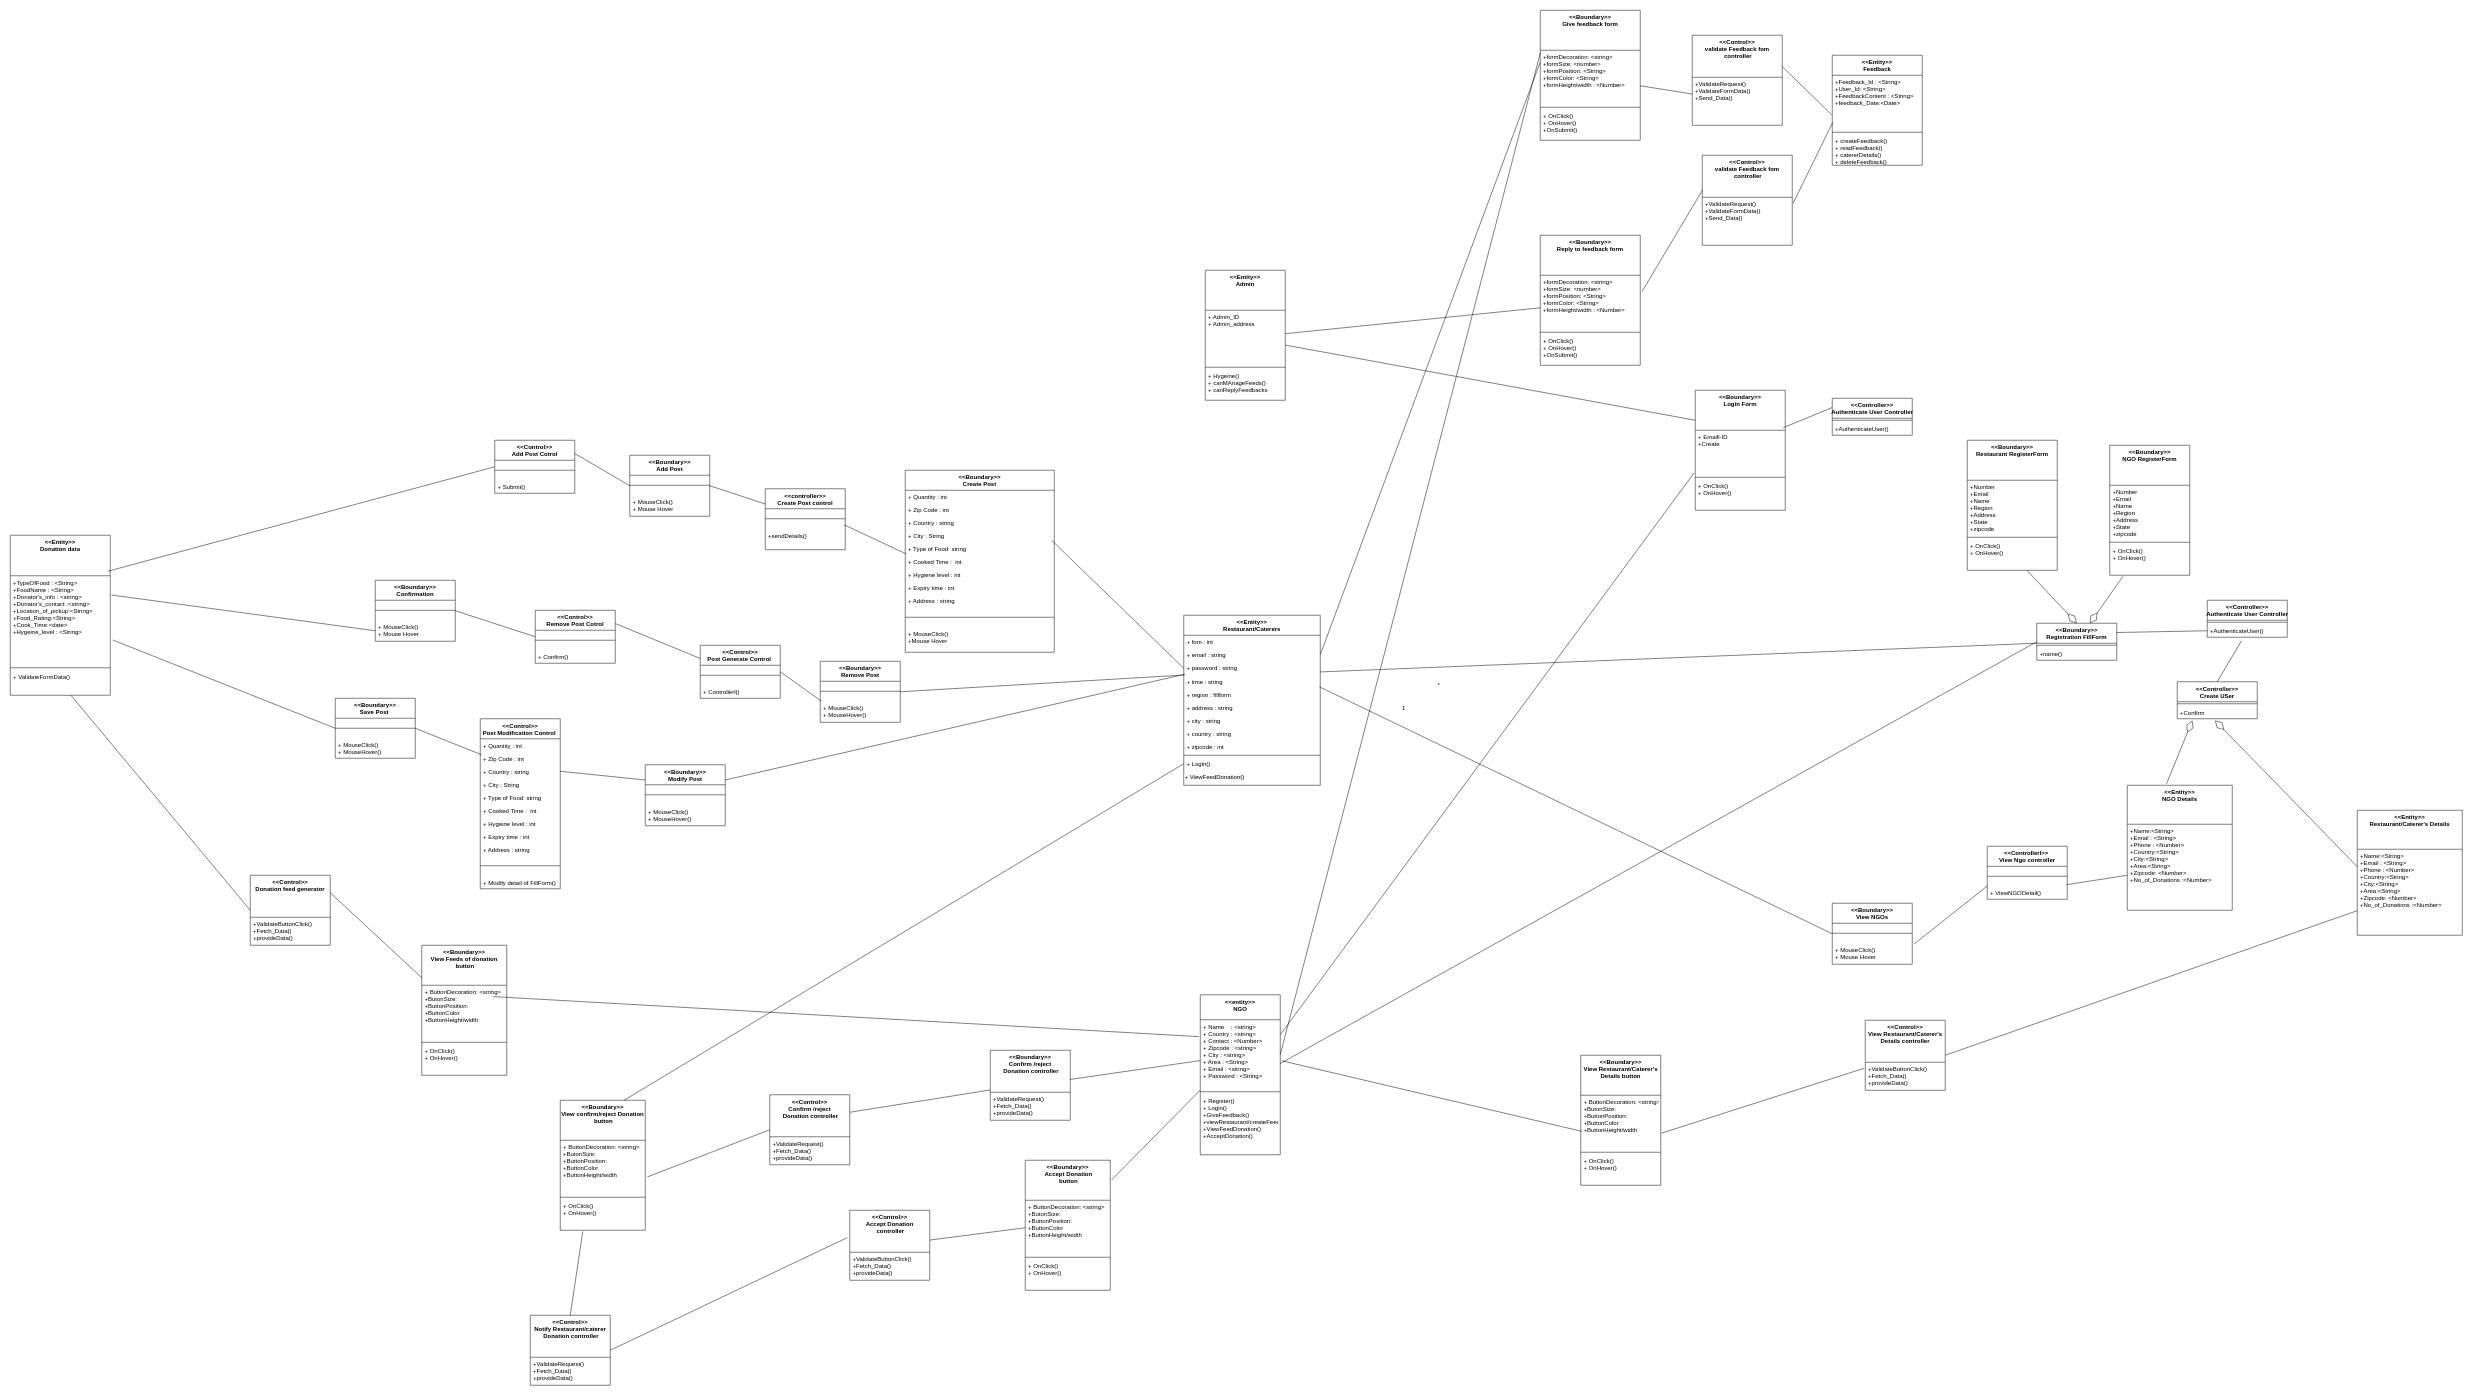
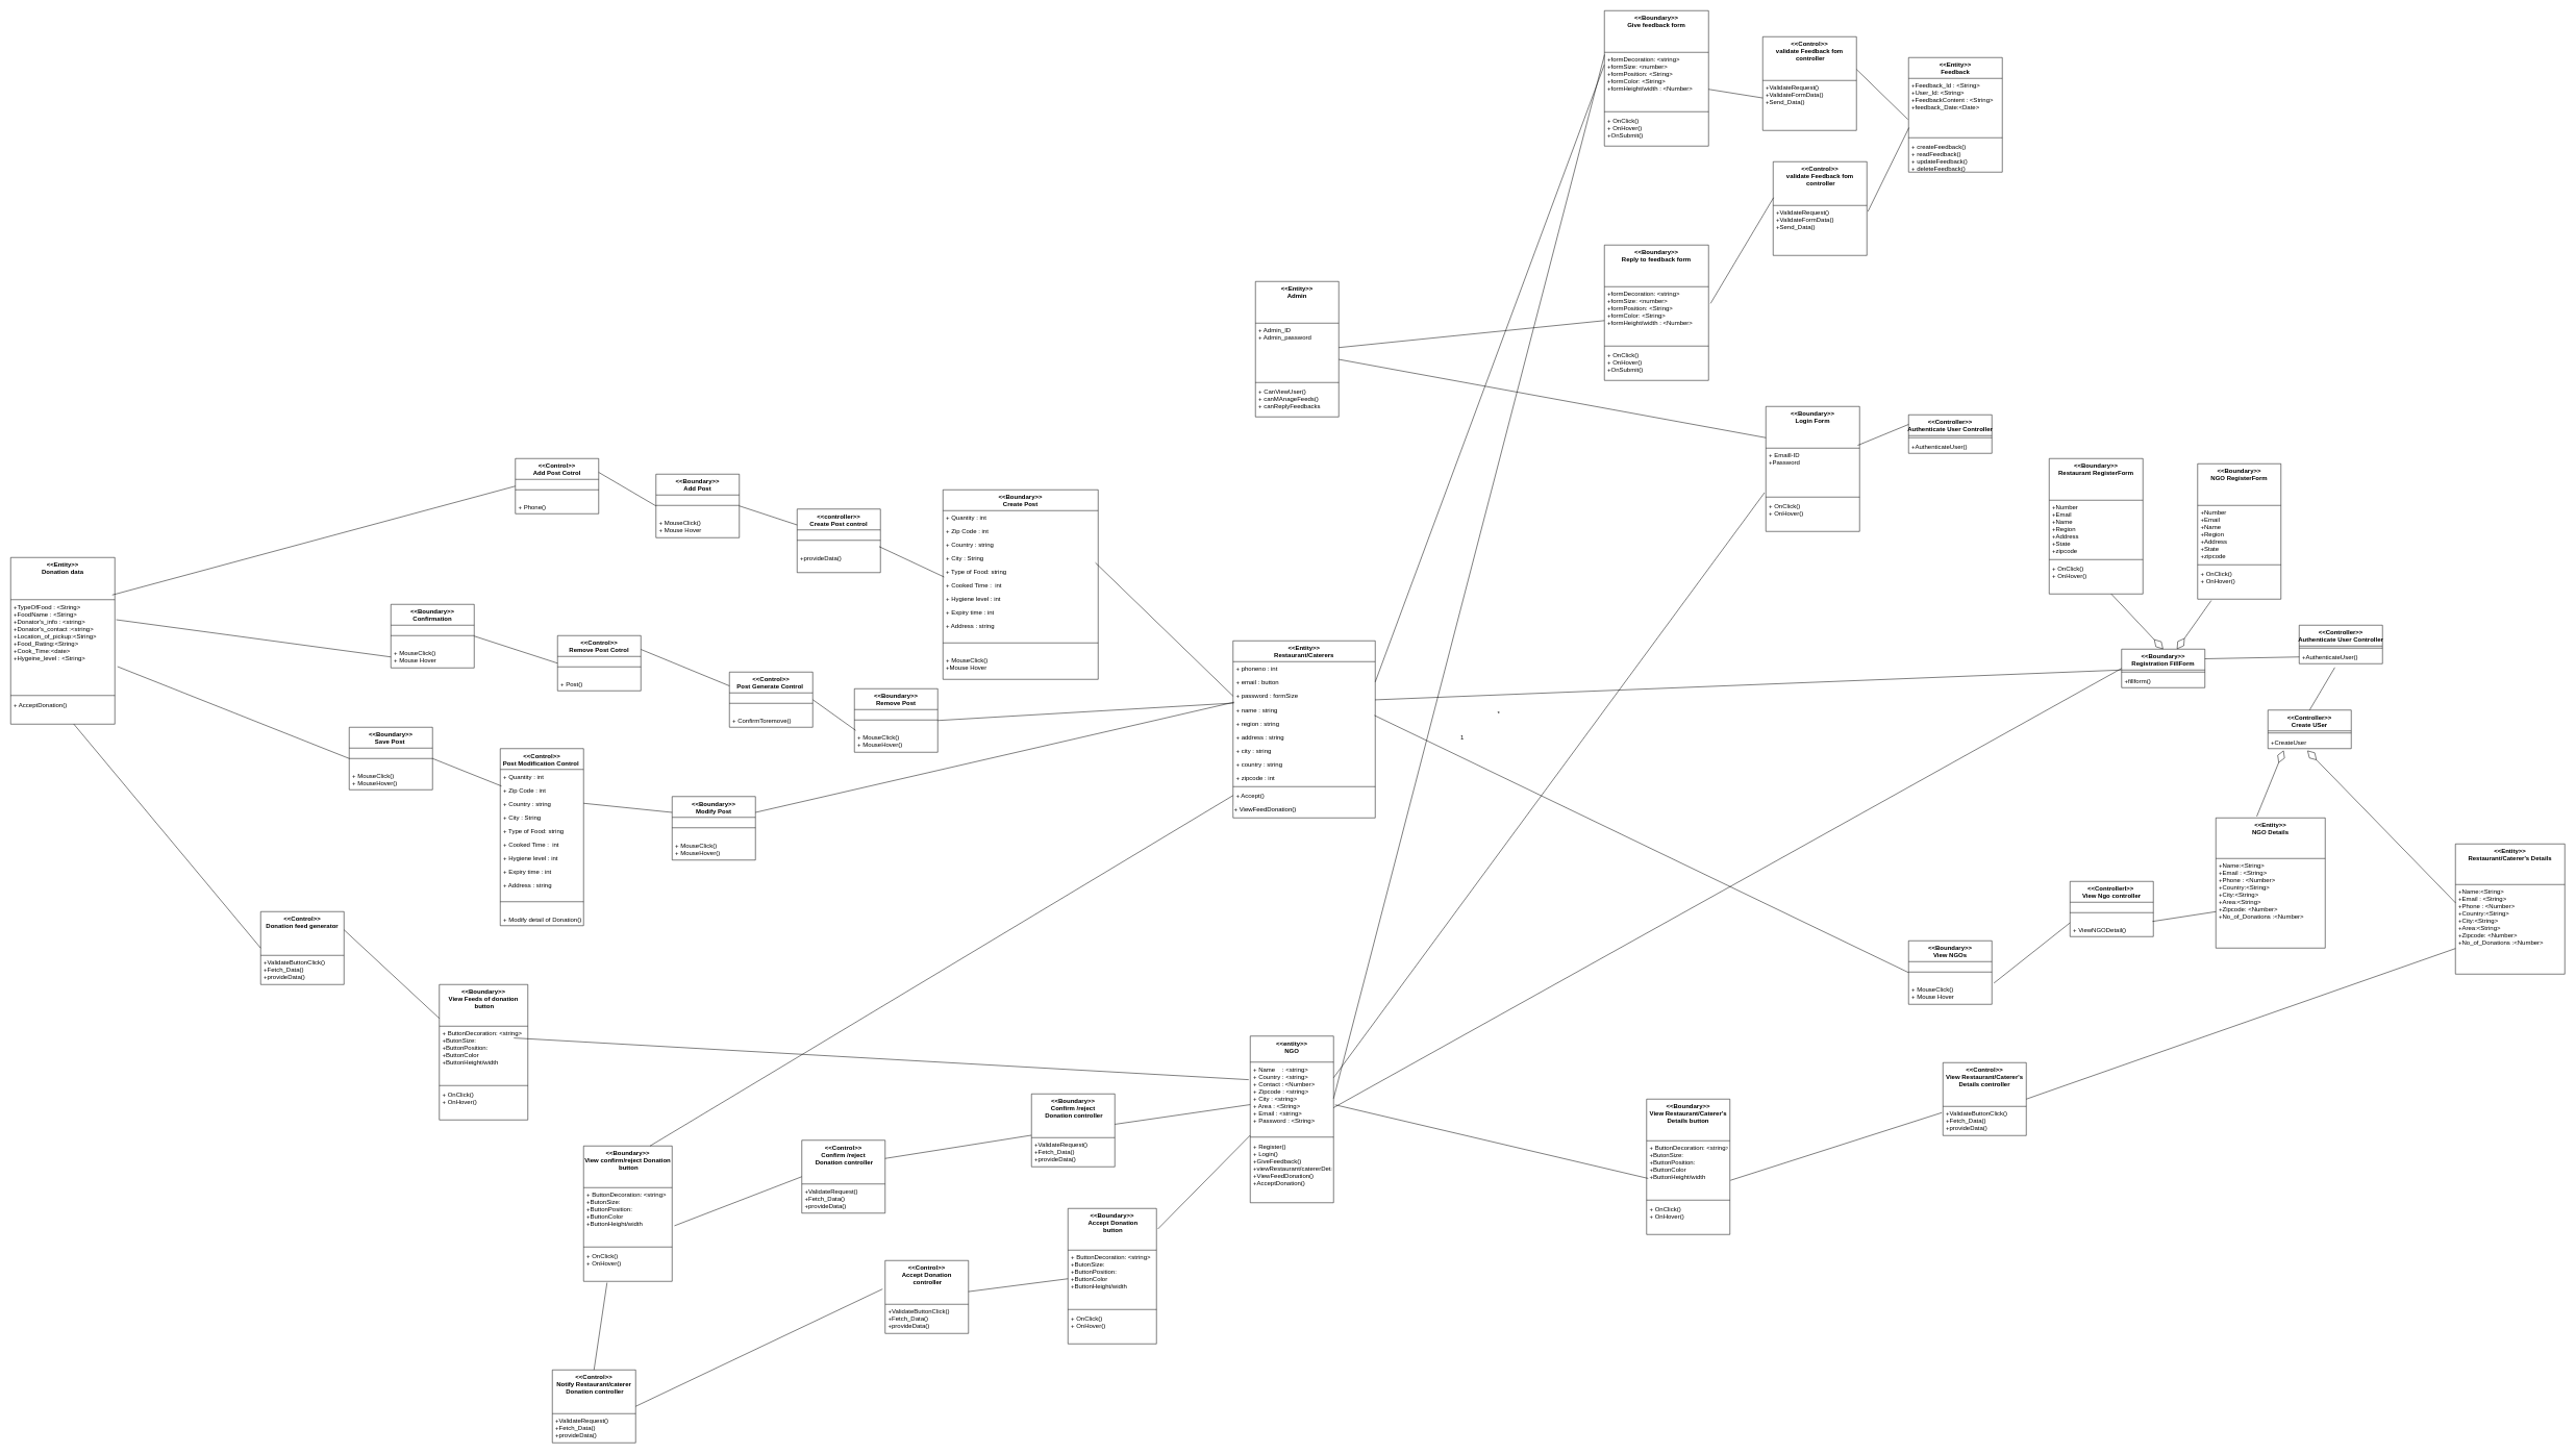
- <mxCell id="193" value="+ createFeedback()&#10;+ readFeedback()&#10;+ catererDetails()&#10;+ deleteFeedback()&#10;" style="text;strokeColor=none;fillColor=none;align=left;verticalAlign=top;spacingLeft=4;spacingRight=4;overflow=hidden;rotatable=0;points=[[0,0.5],[1,0.5]];portConstraint=eastwest;" vertex="1" parent="190"><mxGeometry y="158" width="180" height="62" as="geometry" /></mxCell>
+ <mxCell id="193" value="+ createFeedback()&#10;+ readFeedback()&#10;+ updateFeedback()&#10;+ deleteFeedback()&#10;" style="text;strokeColor=none;fillColor=none;align=left;verticalAlign=top;spacingLeft=4;spacingRight=4;overflow=hidden;rotatable=0;points=[[0,0.5],[1,0.5]];portConstraint=eastwest;" vertex="1" parent="190"><mxGeometry y="158" width="180" height="62" as="geometry" /></mxCell>
- <mxCell id="187" value="+ Admin_ID&#10;+ Admin_address&#10;" style="text;strokeColor=none;fillColor=none;align=left;verticalAlign=top;spacingLeft=4;spacingRight=4;overflow=hidden;rotatable=0;points=[[0,0.5],[1,0.5]];portConstraint=eastwest;" vertex="1" parent="186"><mxGeometry y="80" width="160" height="110" as="geometry" /></mxCell>
+ <mxCell id="187" value="+ Admin_ID&#10;+ Admin_password&#10;" style="text;strokeColor=none;fillColor=none;align=left;verticalAlign=top;spacingLeft=4;spacingRight=4;overflow=hidden;rotatable=0;points=[[0,0.5],[1,0.5]];portConstraint=eastwest;" vertex="1" parent="186"><mxGeometry y="80" width="160" height="110" as="geometry" /></mxCell>
- <mxCell id="189" value="+ Hygeine()&#10;+ canMAnageFeeds()&#10;+ canReplyFeedbacks" style="text;strokeColor=none;fillColor=none;align=left;verticalAlign=top;spacingLeft=4;spacingRight=4;overflow=hidden;rotatable=0;points=[[0,0.5],[1,0.5]];portConstraint=eastwest;" vertex="1" parent="186"><mxGeometry y="198" width="160" height="62" as="geometry" /></mxCell>
+ <mxCell id="189" value="+ CanViewUser()&#10;+ canMAnageFeeds()&#10;+ canReplyFeedbacks" style="text;strokeColor=none;fillColor=none;align=left;verticalAlign=top;spacingLeft=4;spacingRight=4;overflow=hidden;rotatable=0;points=[[0,0.5],[1,0.5]];portConstraint=eastwest;" vertex="1" parent="186"><mxGeometry y="198" width="160" height="62" as="geometry" /></mxCell>
- <mxCell id="214" value="+ Emaill-ID&#10;+Create" style="text;strokeColor=none;fillColor=none;align=left;verticalAlign=top;spacingLeft=4;spacingRight=4;overflow=hidden;rotatable=0;points=[[0,0.5],[1,0.5]];portConstraint=eastwest;" vertex="1" parent="213"><mxGeometry y="80" width="180" height="90" as="geometry" /></mxCell>
+ <mxCell id="214" value="+ Emaill-ID&#10;+Password" style="text;strokeColor=none;fillColor=none;align=left;verticalAlign=top;spacingLeft=4;spacingRight=4;overflow=hidden;rotatable=0;points=[[0,0.5],[1,0.5]];portConstraint=eastwest;" vertex="1" parent="213"><mxGeometry y="80" width="180" height="90" as="geometry" /></mxCell>
- <mxCell id="72" value="+ Submit()" style="text;strokeColor=none;fillColor=none;align=left;verticalAlign=top;spacingLeft=4;spacingRight=4;overflow=hidden;rotatable=0;points=[[0,0.5],[1,0.5]];portConstraint=eastwest;" vertex="1" parent="68"><mxGeometry y="80" width="160" height="26" as="geometry" /></mxCell>
+ <mxCell id="72" value="+ Phone()" style="text;strokeColor=none;fillColor=none;align=left;verticalAlign=top;spacingLeft=4;spacingRight=4;overflow=hidden;rotatable=0;points=[[0,0.5],[1,0.5]];portConstraint=eastwest;" vertex="1" parent="68"><mxGeometry y="80" width="160" height="26" as="geometry" /></mxCell>
- <mxCell id="63" value="+sendDetails()" style="text;strokeColor=none;fillColor=none;align=left;verticalAlign=top;spacingLeft=4;spacingRight=4;overflow=hidden;rotatable=0;points=[[0,0.5],[1,0.5]];portConstraint=eastwest;" vertex="1" parent="61"><mxGeometry y="80" width="160" height="42" as="geometry" /></mxCell>
+ <mxCell id="63" value="+provideData()" style="text;strokeColor=none;fillColor=none;align=left;verticalAlign=top;spacingLeft=4;spacingRight=4;overflow=hidden;rotatable=0;points=[[0,0.5],[1,0.5]];portConstraint=eastwest;" vertex="1" parent="61"><mxGeometry y="80" width="160" height="42" as="geometry" /></mxCell>
- <mxCell id="49" value="+ fom : int" style="text;strokeColor=none;fillColor=none;align=left;verticalAlign=top;spacingLeft=4;spacingRight=4;overflow=hidden;rotatable=0;points=[[0,0.5],[1,0.5]];portConstraint=eastwest;" vertex="1" parent="48"><mxGeometry y="40" width="273" height="26" as="geometry" /></mxCell>
+ <mxCell id="49" value="+ phoneno : int" style="text;strokeColor=none;fillColor=none;align=left;verticalAlign=top;spacingLeft=4;spacingRight=4;overflow=hidden;rotatable=0;points=[[0,0.5],[1,0.5]];portConstraint=eastwest;" vertex="1" parent="48"><mxGeometry y="40" width="273" height="26" as="geometry" /></mxCell>
- <mxCell id="148" value="+name()" style="text;strokeColor=none;fillColor=none;align=left;verticalAlign=top;spacingLeft=4;spacingRight=4;overflow=hidden;rotatable=0;points=[[0,0.5],[1,0.5]];portConstraint=eastwest;" vertex="1" parent="146"><mxGeometry y="48" width="160" height="26" as="geometry" /></mxCell>
+ <mxCell id="148" value="+fillform()" style="text;strokeColor=none;fillColor=none;align=left;verticalAlign=top;spacingLeft=4;spacingRight=4;overflow=hidden;rotatable=0;points=[[0,0.5],[1,0.5]];portConstraint=eastwest;" vertex="1" parent="146"><mxGeometry y="48" width="160" height="26" as="geometry" /></mxCell>
- <mxCell id="50" value="+ email : string" style="text;strokeColor=none;fillColor=none;align=left;verticalAlign=top;spacingLeft=4;spacingRight=4;overflow=hidden;rotatable=0;points=[[0,0.5],[1,0.5]];portConstraint=eastwest;" vertex="1" parent="48"><mxGeometry y="66" width="273" height="26" as="geometry" /></mxCell>
+ <mxCell id="50" value="+ email : button" style="text;strokeColor=none;fillColor=none;align=left;verticalAlign=top;spacingLeft=4;spacingRight=4;overflow=hidden;rotatable=0;points=[[0,0.5],[1,0.5]];portConstraint=eastwest;" vertex="1" parent="48"><mxGeometry y="66" width="273" height="26" as="geometry" /></mxCell>
- <mxCell id="88" value="+ Confirm()" style="text;strokeColor=none;fillColor=none;align=left;verticalAlign=top;spacingLeft=4;spacingRight=4;overflow=hidden;rotatable=0;points=[[0,0.5],[1,0.5]];portConstraint=eastwest;" vertex="1" parent="84"><mxGeometry y="80" width="160" height="26" as="geometry" /></mxCell>
+ <mxCell id="88" value="+ Post()" style="text;strokeColor=none;fillColor=none;align=left;verticalAlign=top;spacingLeft=4;spacingRight=4;overflow=hidden;rotatable=0;points=[[0,0.5],[1,0.5]];portConstraint=eastwest;" vertex="1" parent="84"><mxGeometry y="80" width="160" height="26" as="geometry" /></mxCell>
- <mxCell id="51" value="+ password : string" style="text;strokeColor=none;fillColor=none;align=left;verticalAlign=top;spacingLeft=4;spacingRight=4;overflow=hidden;rotatable=0;points=[[0,0.5],[1,0.5]];portConstraint=eastwest;" vertex="1" parent="48"><mxGeometry y="92" width="273" height="28" as="geometry" /></mxCell>
+ <mxCell id="51" value="+ password : formSize" style="text;strokeColor=none;fillColor=none;align=left;verticalAlign=top;spacingLeft=4;spacingRight=4;overflow=hidden;rotatable=0;points=[[0,0.5],[1,0.5]];portConstraint=eastwest;" vertex="1" parent="48"><mxGeometry y="92" width="273" height="28" as="geometry" /></mxCell>
- <mxCell id="28" value="+ ValidateFormData()&#10;" style="text;strokeColor=none;fillColor=none;align=left;verticalAlign=top;spacingLeft=4;spacingRight=4;overflow=hidden;rotatable=0;points=[[0,0.5],[1,0.5]];portConstraint=eastwest;" vertex="1" parent="25"><mxGeometry y="269" width="200" height="51" as="geometry" /></mxCell>
+ <mxCell id="28" value="+ AcceptDonation()&#10;" style="text;strokeColor=none;fillColor=none;align=left;verticalAlign=top;spacingLeft=4;spacingRight=4;overflow=hidden;rotatable=0;points=[[0,0.5],[1,0.5]];portConstraint=eastwest;" vertex="1" parent="25"><mxGeometry y="269" width="200" height="51" as="geometry" /></mxCell>
- <mxCell id="52" value="+ time : string" style="text;strokeColor=none;fillColor=none;align=left;verticalAlign=top;spacingLeft=4;spacingRight=4;overflow=hidden;rotatable=0;points=[[0,0.5],[1,0.5]];portConstraint=eastwest;" vertex="1" parent="48"><mxGeometry y="120" width="273" height="26" as="geometry" /></mxCell>
+ <mxCell id="52" value="+ name : string" style="text;strokeColor=none;fillColor=none;align=left;verticalAlign=top;spacingLeft=4;spacingRight=4;overflow=hidden;rotatable=0;points=[[0,0.5],[1,0.5]];portConstraint=eastwest;" vertex="1" parent="48"><mxGeometry y="120" width="273" height="26" as="geometry" /></mxCell>
- <mxCell id="80" value="+ Controllerl() " style="text;strokeColor=none;fillColor=none;align=left;verticalAlign=top;spacingLeft=4;spacingRight=4;overflow=hidden;rotatable=0;points=[[0,0.5],[1,0.5]];portConstraint=eastwest;" vertex="1" parent="76"><mxGeometry y="80" width="160" height="26" as="geometry" /></mxCell>
+ <mxCell id="80" value="+ ConfirmToremove() " style="text;strokeColor=none;fillColor=none;align=left;verticalAlign=top;spacingLeft=4;spacingRight=4;overflow=hidden;rotatable=0;points=[[0,0.5],[1,0.5]];portConstraint=eastwest;" vertex="1" parent="76"><mxGeometry y="80" width="160" height="26" as="geometry" /></mxCell>
- <mxCell id="53" value="+ region : fillform" style="text;strokeColor=none;fillColor=none;align=left;verticalAlign=top;spacingLeft=4;spacingRight=4;overflow=hidden;rotatable=0;points=[[0,0.5],[1,0.5]];portConstraint=eastwest;" vertex="1" parent="48"><mxGeometry y="146" width="273" height="26" as="geometry" /></mxCell>
+ <mxCell id="53" value="+ region : string" style="text;strokeColor=none;fillColor=none;align=left;verticalAlign=top;spacingLeft=4;spacingRight=4;overflow=hidden;rotatable=0;points=[[0,0.5],[1,0.5]];portConstraint=eastwest;" vertex="1" parent="48"><mxGeometry y="146" width="273" height="26" as="geometry" /></mxCell>
- <mxCell id="167" value="+Confirm" style="text;strokeColor=none;fillColor=none;align=left;verticalAlign=top;spacingLeft=4;spacingRight=4;overflow=hidden;rotatable=0;points=[[0,0.5],[1,0.5]];portConstraint=eastwest;" vertex="1" parent="165"><mxGeometry y="48" width="160" height="26" as="geometry" /></mxCell>
+ <mxCell id="167" value="+CreateUser" style="text;strokeColor=none;fillColor=none;align=left;verticalAlign=top;spacingLeft=4;spacingRight=4;overflow=hidden;rotatable=0;points=[[0,0.5],[1,0.5]];portConstraint=eastwest;" vertex="1" parent="165"><mxGeometry y="48" width="160" height="26" as="geometry" /></mxCell>
- <mxCell id="59" value="+ Login()" style="text;strokeColor=none;fillColor=none;align=left;verticalAlign=top;spacingLeft=4;spacingRight=4;overflow=hidden;rotatable=0;points=[[0,0.5],[1,0.5]];portConstraint=eastwest;" vertex="1" parent="48"><mxGeometry y="284" width="273" height="26" as="geometry" /></mxCell>
+ <mxCell id="59" value="+ Accept()" style="text;strokeColor=none;fillColor=none;align=left;verticalAlign=top;spacingLeft=4;spacingRight=4;overflow=hidden;rotatable=0;points=[[0,0.5],[1,0.5]];portConstraint=eastwest;" vertex="1" parent="48"><mxGeometry y="284" width="273" height="26" as="geometry" /></mxCell>
- <mxCell id="105" value="+ Modify detail of FillForm()" style="text;strokeColor=none;fillColor=none;align=left;verticalAlign=top;spacingLeft=4;spacingRight=4;overflow=hidden;rotatable=0;points=[[0,0.5],[1,0.5]];portConstraint=eastwest;" vertex="1" parent="92"><mxGeometry y="314" width="160" height="26" as="geometry" /></mxCell>
+ <mxCell id="105" value="+ Modify detail of Donation()" style="text;strokeColor=none;fillColor=none;align=left;verticalAlign=top;spacingLeft=4;spacingRight=4;overflow=hidden;rotatable=0;points=[[0,0.5],[1,0.5]];portConstraint=eastwest;" vertex="1" parent="92"><mxGeometry y="314" width="160" height="26" as="geometry" /></mxCell>
- <mxCell id="5" value="+ Register()&#10;+ Login()&#10;+GiveFeedback()&#10;+viewRestaurant/createFeedback()&#10;+ViewFeedDonation()&#10;+AcceptDonation()&#10;&#10;" style="text;strokeColor=none;fillColor=none;align=left;verticalAlign=top;spacingLeft=4;spacingRight=4;overflow=hidden;rotatable=0;points=[[0,0.5],[1,0.5]];portConstraint=eastwest;" vertex="1" parent="2"><mxGeometry y="198" width="160" height="122" as="geometry" /></mxCell>
+ <mxCell id="5" value="+ Register()&#10;+ Login()&#10;+GiveFeedback()&#10;+viewRestaurant/catererDetails()&#10;+ViewFeedDonation()&#10;+AcceptDonation()&#10;&#10;" style="text;strokeColor=none;fillColor=none;align=left;verticalAlign=top;spacingLeft=4;spacingRight=4;overflow=hidden;rotatable=0;points=[[0,0.5],[1,0.5]];portConstraint=eastwest;" vertex="1" parent="2"><mxGeometry y="198" width="160" height="122" as="geometry" /></mxCell>
